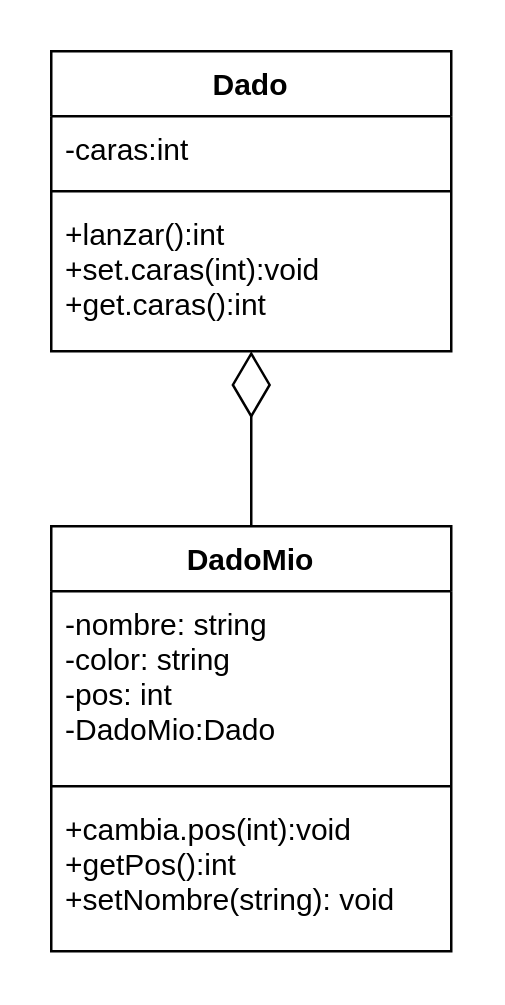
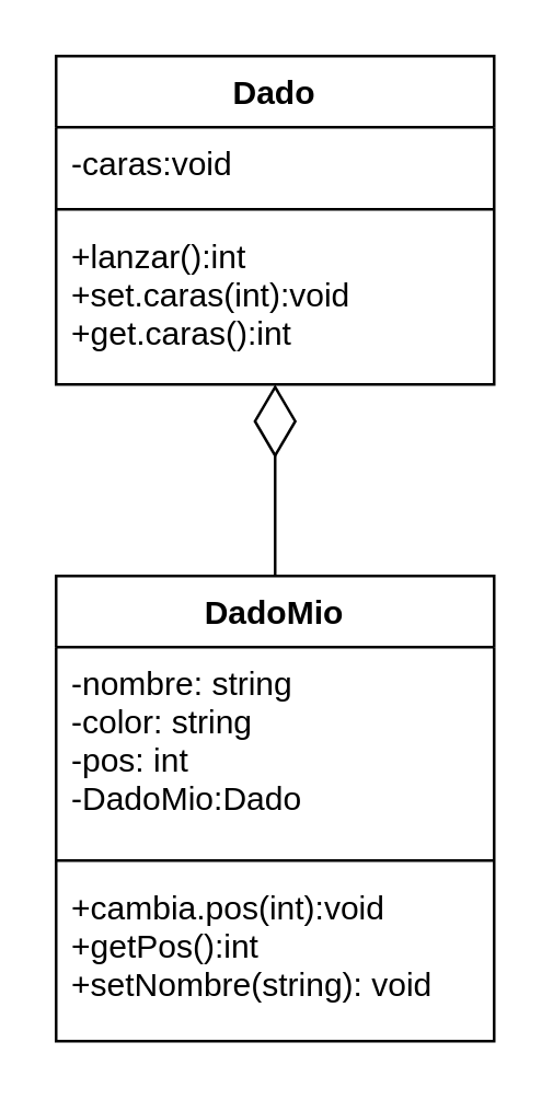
- <mxCell id="3" value="-caras:int" style="text;strokeColor=none;fillColor=none;align=left;verticalAlign=top;spacingLeft=4;spacingRight=4;overflow=hidden;rotatable=0;points=[[0,0.5],[1,0.5]];portConstraint=eastwest;" vertex="1" parent="2"><mxGeometry y="26" width="160" height="26" as="geometry" /></mxCell>
+ <mxCell id="3" value="-caras:void" style="text;strokeColor=none;fillColor=none;align=left;verticalAlign=top;spacingLeft=4;spacingRight=4;overflow=hidden;rotatable=0;points=[[0,0.5],[1,0.5]];portConstraint=eastwest;" vertex="1" parent="2"><mxGeometry y="26" width="160" height="26" as="geometry" /></mxCell>
